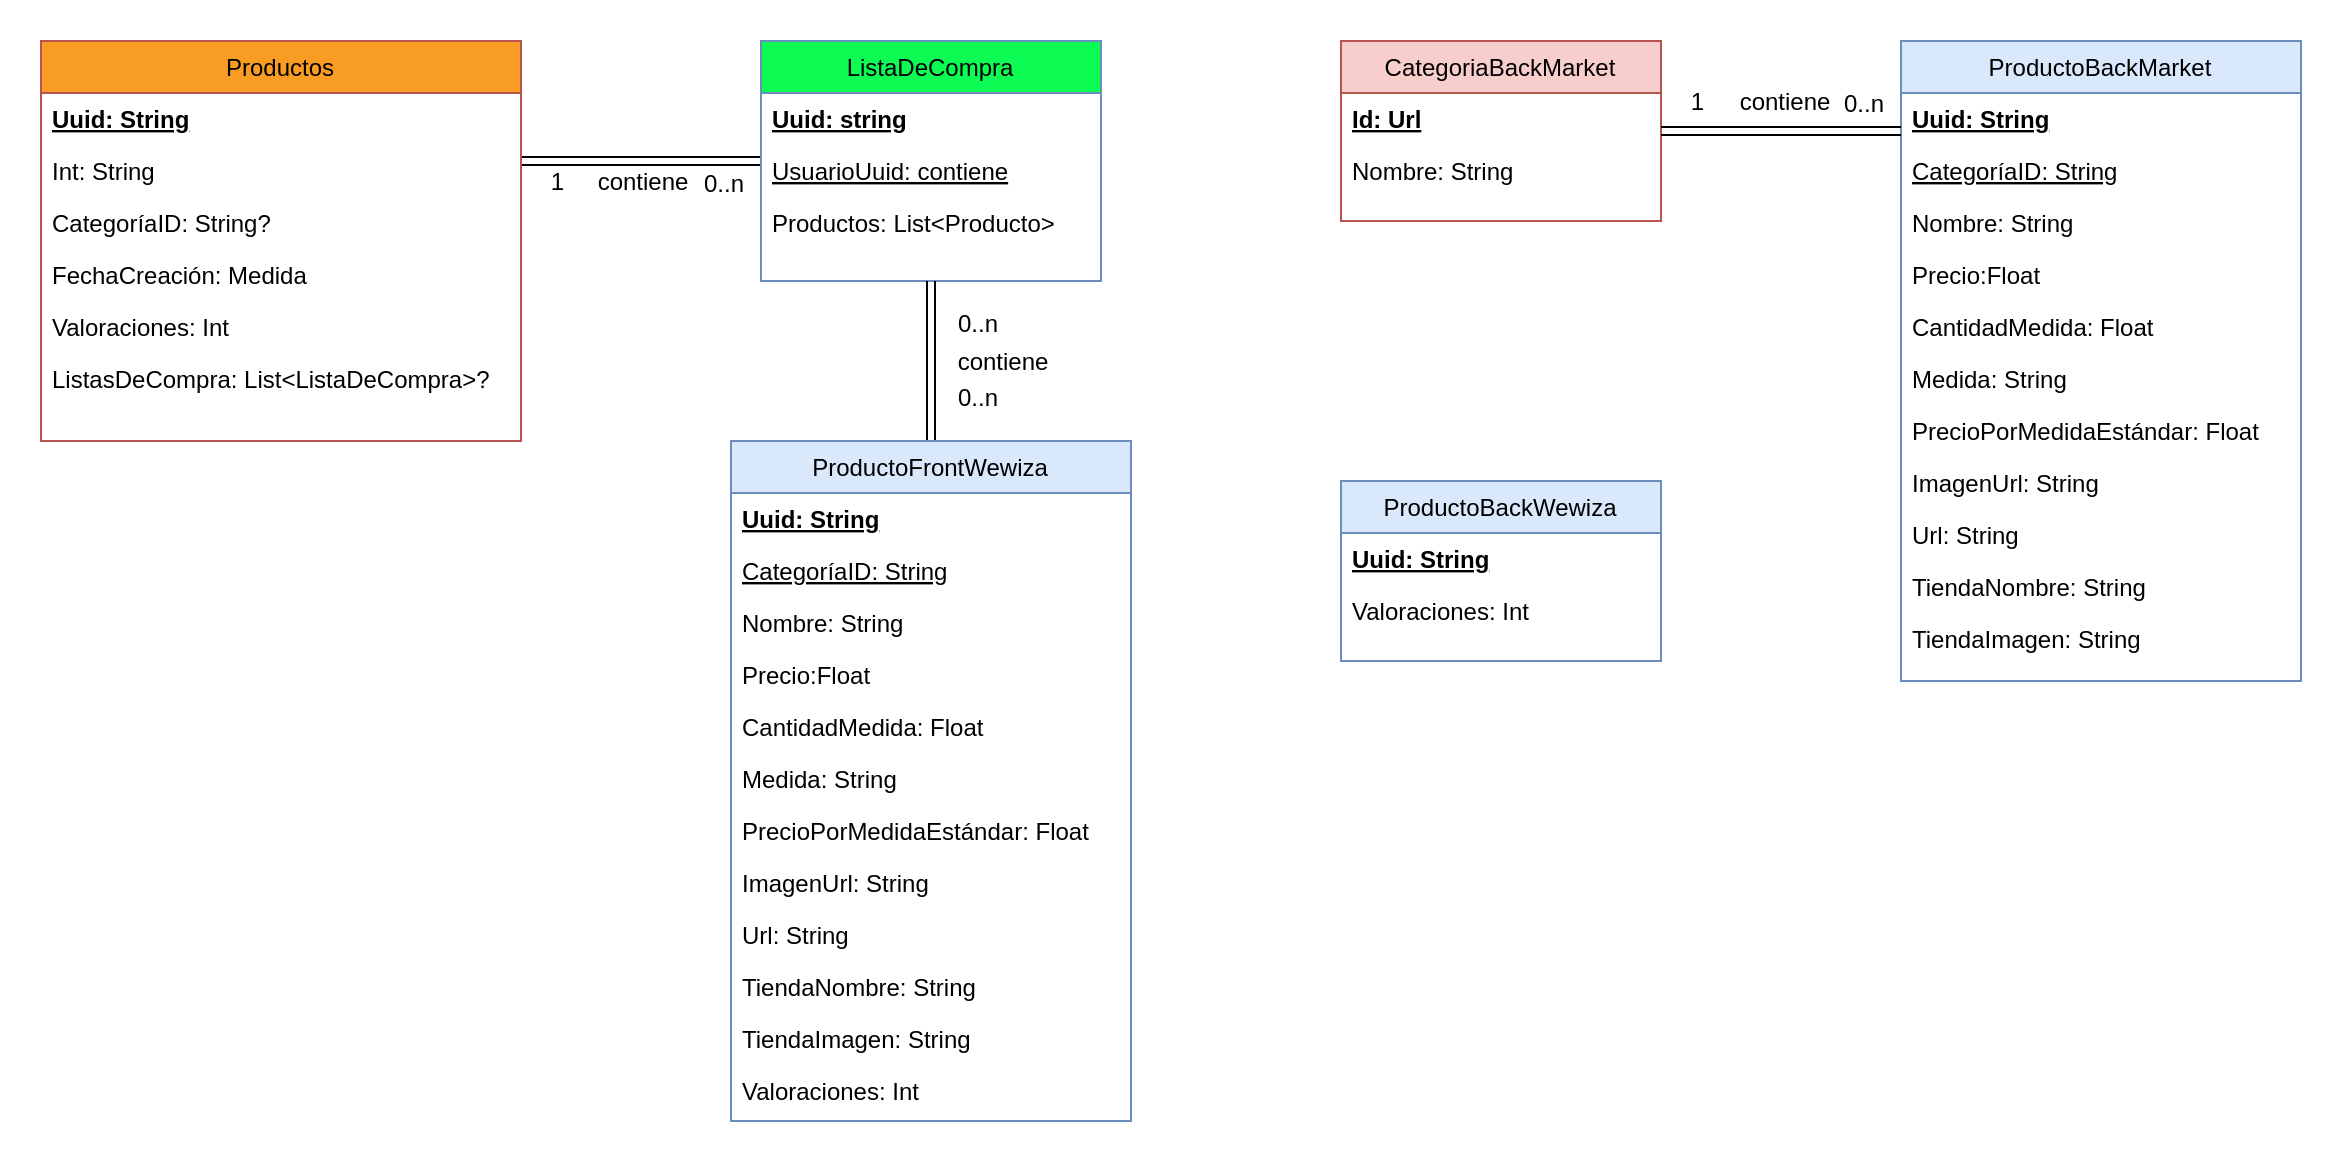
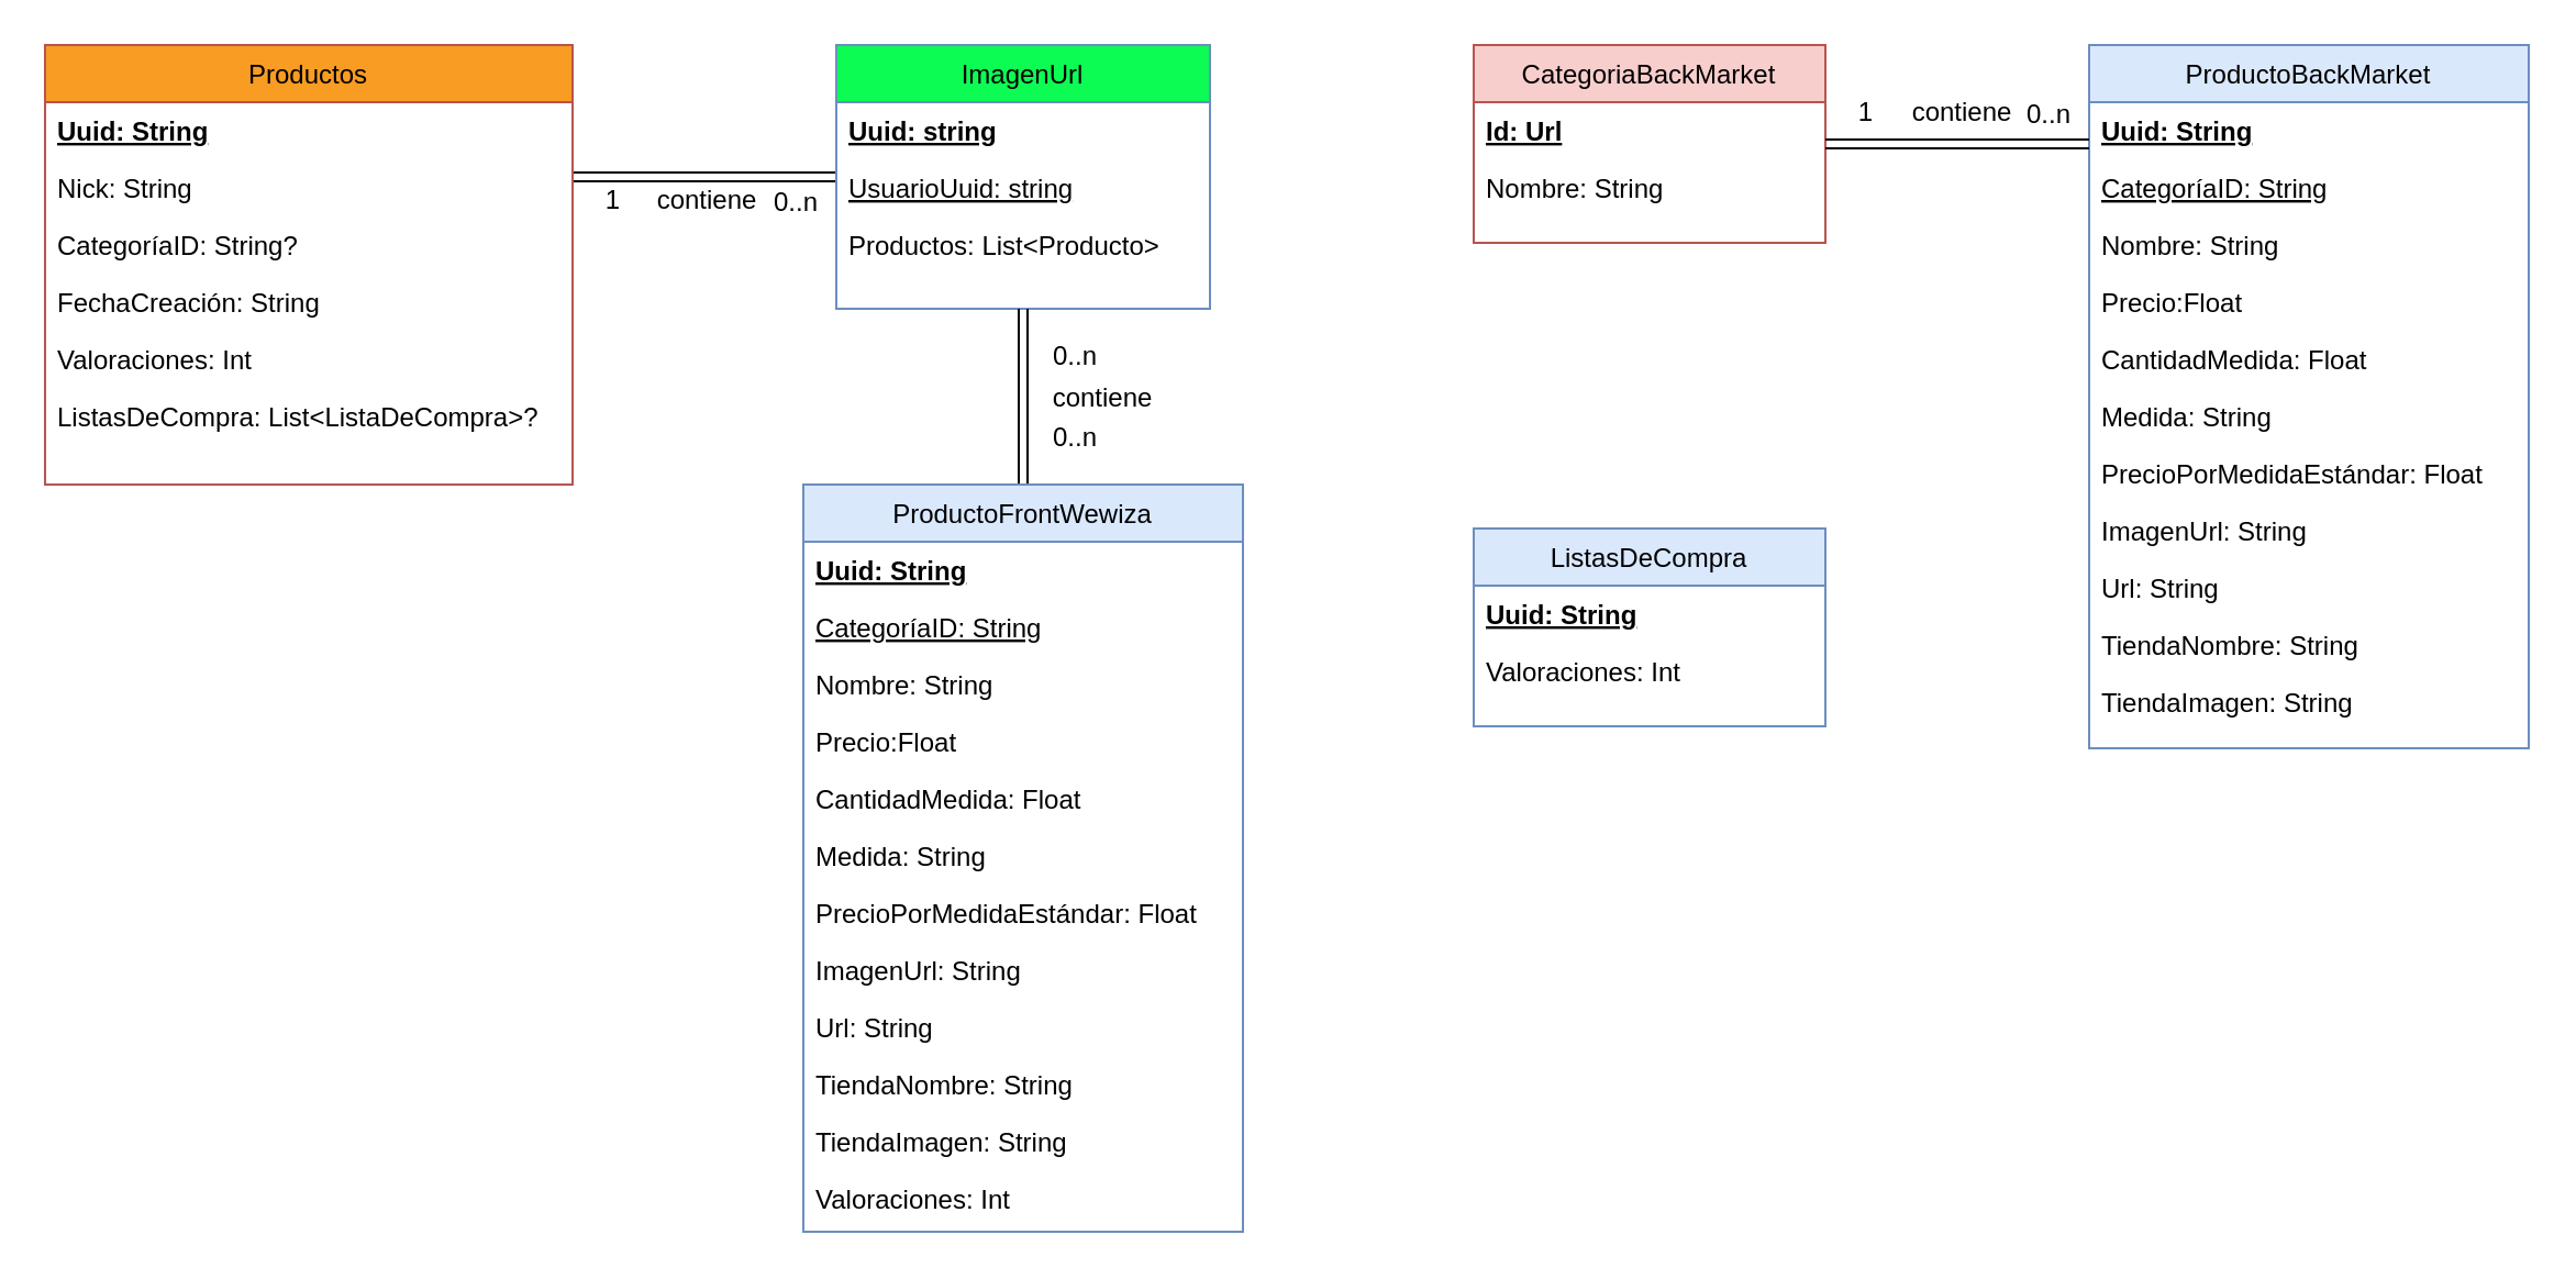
- <mxCell id="28" value="ListaDeCompra" style="swimlane;fontStyle=0;align=center;verticalAlign=top;childLayout=stackLayout;horizontal=1;startSize=26;horizontalStack=0;resizeParent=1;resizeLast=0;collapsible=1;marginBottom=0;rounded=0;shadow=0;strokeWidth=1;fillColor=#0DFC54;strokeColor=#6c8ebf;" parent="1" vertex="1"><mxGeometry x="380" y="20" width="170" height="120" as="geometry"><mxRectangle x="510" y="110" width="160" height="26" as="alternateBounds" /></mxGeometry></mxCell>
+ <mxCell id="28" value="ImagenUrl" style="swimlane;fontStyle=0;align=center;verticalAlign=top;childLayout=stackLayout;horizontal=1;startSize=26;horizontalStack=0;resizeParent=1;resizeLast=0;collapsible=1;marginBottom=0;rounded=0;shadow=0;strokeWidth=1;fillColor=#0DFC54;strokeColor=#6c8ebf;" parent="1" vertex="1"><mxGeometry x="380" y="20" width="170" height="120" as="geometry"><mxRectangle x="510" y="110" width="160" height="26" as="alternateBounds" /></mxGeometry></mxCell>
- <mxCell id="23" value="Int: String " style="text;align=left;verticalAlign=top;spacingLeft=4;spacingRight=4;overflow=hidden;rotatable=0;points=[[0,0.5],[1,0.5]];portConstraint=eastwest;rounded=0;shadow=0;html=0;" parent="21" vertex="1"><mxGeometry y="52" width="240" height="26" as="geometry" /></mxCell>
+ <mxCell id="23" value="Nick: String " style="text;align=left;verticalAlign=top;spacingLeft=4;spacingRight=4;overflow=hidden;rotatable=0;points=[[0,0.5],[1,0.5]];portConstraint=eastwest;rounded=0;shadow=0;html=0;" parent="21" vertex="1"><mxGeometry y="52" width="240" height="26" as="geometry" /></mxCell>
- <mxCell id="30" value="UsuarioUuid: contiene" style="text;align=left;verticalAlign=top;spacingLeft=4;spacingRight=4;overflow=hidden;rotatable=0;points=[[0,0.5],[1,0.5]];portConstraint=eastwest;rounded=0;shadow=0;html=0;fontStyle=4" parent="28" vertex="1"><mxGeometry y="52" width="170" height="26" as="geometry" /></mxCell>
+ <mxCell id="30" value="UsuarioUuid: string" style="text;align=left;verticalAlign=top;spacingLeft=4;spacingRight=4;overflow=hidden;rotatable=0;points=[[0,0.5],[1,0.5]];portConstraint=eastwest;rounded=0;shadow=0;html=0;fontStyle=4" parent="28" vertex="1"><mxGeometry y="52" width="170" height="26" as="geometry" /></mxCell>
- <mxCell id="25" value="FechaCreación: Medida " style="text;align=left;verticalAlign=top;spacingLeft=4;spacingRight=4;overflow=hidden;rotatable=0;points=[[0,0.5],[1,0.5]];portConstraint=eastwest;rounded=0;shadow=0;html=0;" parent="21" vertex="1"><mxGeometry y="104" width="240" height="26" as="geometry" /></mxCell>
+ <mxCell id="25" value="FechaCreación: String " style="text;align=left;verticalAlign=top;spacingLeft=4;spacingRight=4;overflow=hidden;rotatable=0;points=[[0,0.5],[1,0.5]];portConstraint=eastwest;rounded=0;shadow=0;html=0;" parent="21" vertex="1"><mxGeometry y="104" width="240" height="26" as="geometry" /></mxCell>
- <mxCell id="32" value="ProductoBackWewiza" style="swimlane;fontStyle=0;align=center;verticalAlign=top;childLayout=stackLayout;horizontal=1;startSize=26;horizontalStack=0;resizeParent=1;resizeLast=0;collapsible=1;marginBottom=0;rounded=0;shadow=0;strokeWidth=1;fillColor=#dae8fc;strokeColor=#6c8ebf;" parent="1" vertex="1"><mxGeometry x="670" y="240" width="160" height="90" as="geometry"><mxRectangle x="510" y="110" width="160" height="26" as="alternateBounds" /></mxGeometry></mxCell>
+ <mxCell id="32" value="ListasDeCompra" style="swimlane;fontStyle=0;align=center;verticalAlign=top;childLayout=stackLayout;horizontal=1;startSize=26;horizontalStack=0;resizeParent=1;resizeLast=0;collapsible=1;marginBottom=0;rounded=0;shadow=0;strokeWidth=1;fillColor=#dae8fc;strokeColor=#6c8ebf;" parent="1" vertex="1"><mxGeometry x="670" y="240" width="160" height="90" as="geometry"><mxRectangle x="510" y="110" width="160" height="26" as="alternateBounds" /></mxGeometry></mxCell>
